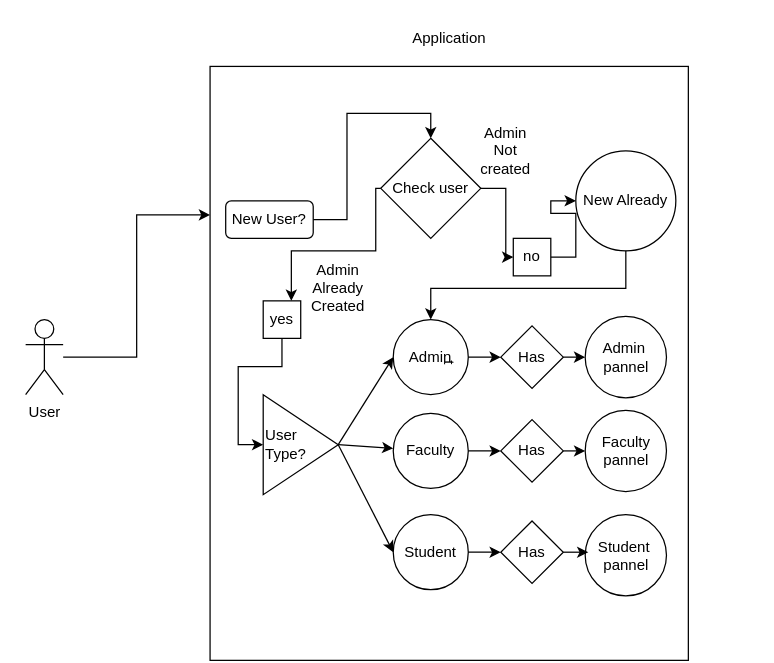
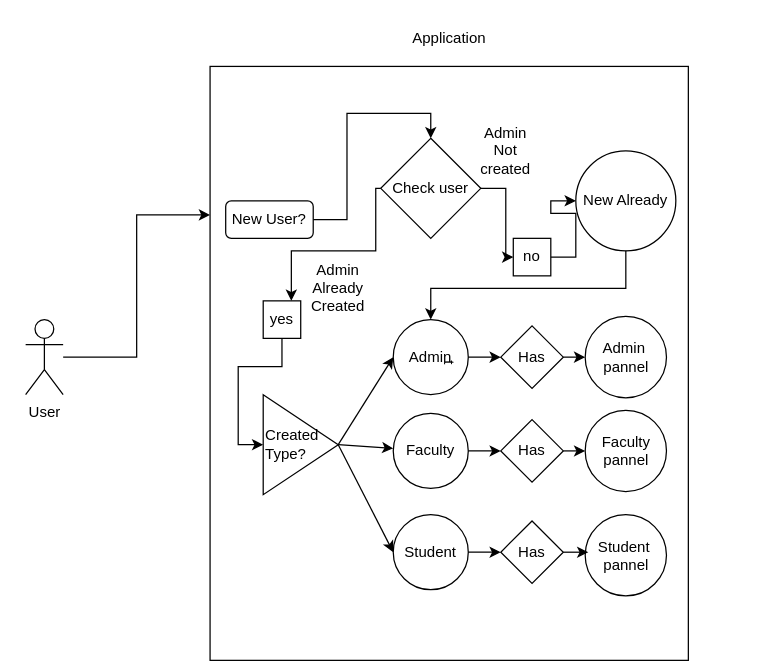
- <mxCell id="14" value="&lt;div&gt;&lt;span&gt;User&amp;nbsp;&lt;/span&gt;&lt;/div&gt;&lt;div&gt;&lt;span&gt;Type?&lt;/span&gt;&lt;/div&gt;" style="triangle;whiteSpace=wrap;html=1;fillColor=none;align=left;" vertex="1" parent="1"><mxGeometry x="210" y="315" width="60" height="80" as="geometry" /></mxCell>
+ <mxCell id="14" value="&lt;div&gt;&lt;span&gt;Created&amp;nbsp;&lt;/span&gt;&lt;/div&gt;&lt;div&gt;&lt;span&gt;Type?&lt;/span&gt;&lt;/div&gt;" style="triangle;whiteSpace=wrap;html=1;fillColor=none;align=left;" vertex="1" parent="1"><mxGeometry x="210" y="315" width="60" height="80" as="geometry" /></mxCell>
